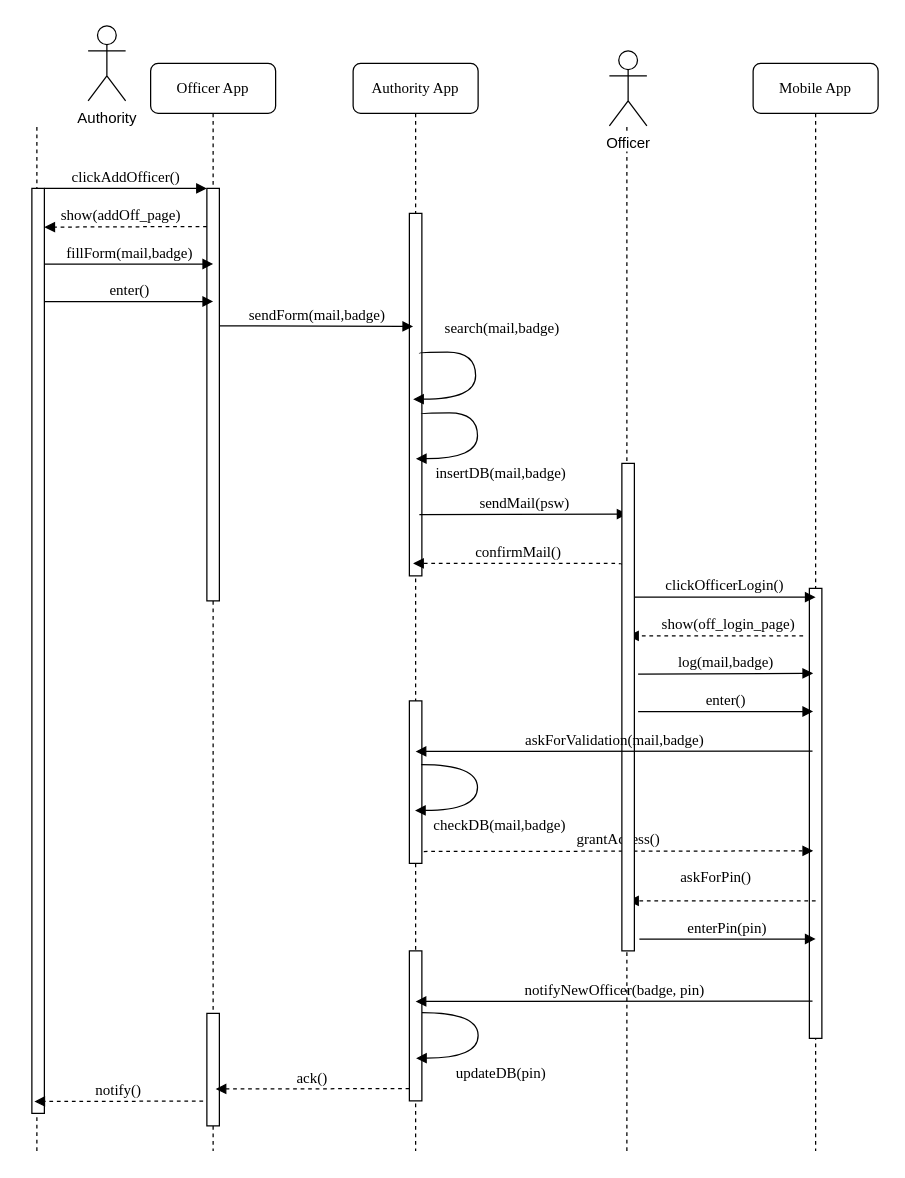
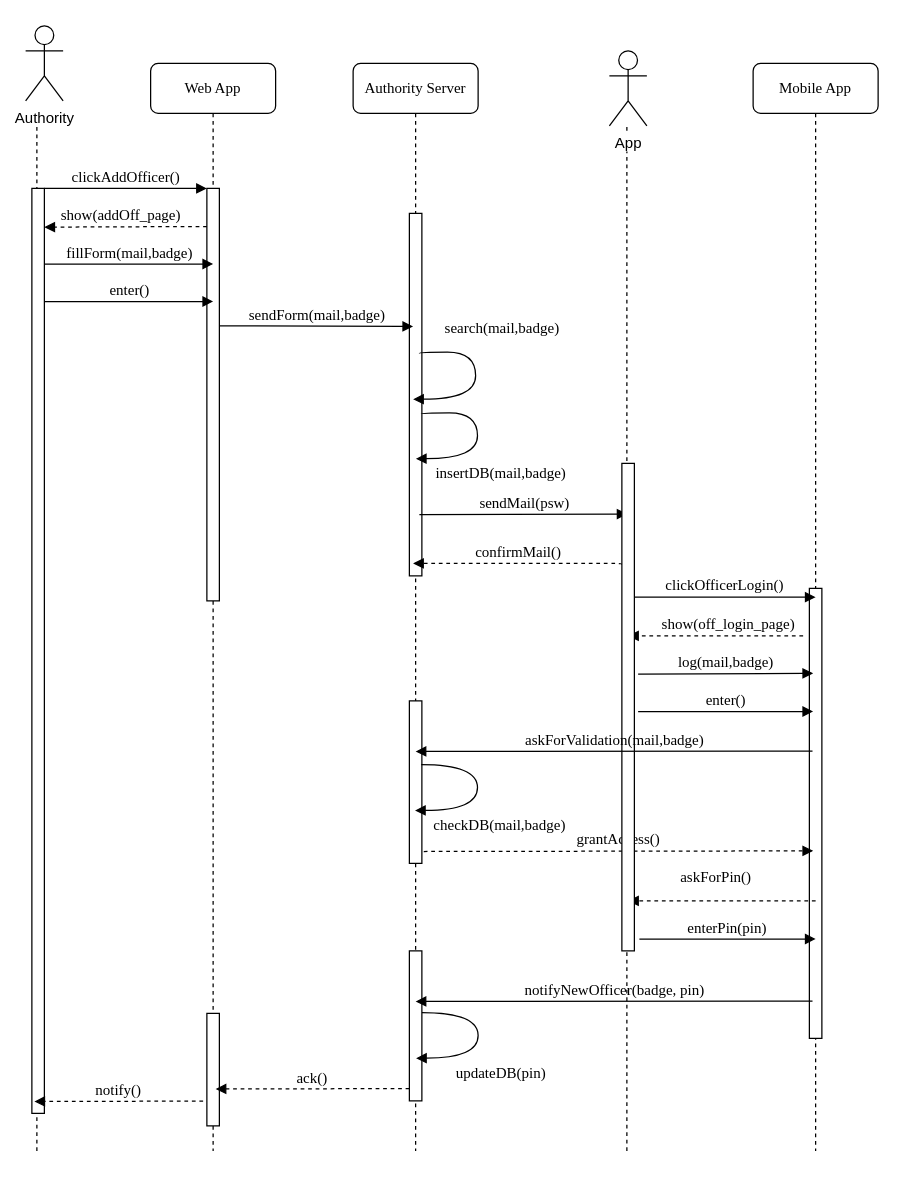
- <mxCell id="35" value="Authority" style="shape=umlActor;verticalLabelPosition=bottom;labelBackgroundColor=#ffffff;verticalAlign=top;html=1;outlineConnect=0;" vertex="1" parent="1"><mxGeometry x="70" y="20" width="30" height="60" as="geometry" /></mxCell>
+ <mxCell id="35" value="Authority" style="shape=umlActor;verticalLabelPosition=bottom;labelBackgroundColor=#ffffff;verticalAlign=top;html=1;outlineConnect=0;" vertex="1" parent="1"><mxGeometry x="20" y="20" width="30" height="60" as="geometry" /></mxCell>
- <mxCell id="4" value="Officer App" style="shape=umlLifeline;perimeter=lifelinePerimeter;whiteSpace=wrap;html=1;container=1;collapsible=0;recursiveResize=0;outlineConnect=0;rounded=1;shadow=0;comic=0;labelBackgroundColor=none;strokeColor=#000000;strokeWidth=1;fillColor=#FFFFFF;fontFamily=Verdana;fontSize=12;fontColor=#000000;align=center;" parent="1" vertex="1"><mxGeometry x="120" y="50" width="100" height="870" as="geometry" /></mxCell>
+ <mxCell id="4" value="Web App" style="shape=umlLifeline;perimeter=lifelinePerimeter;whiteSpace=wrap;html=1;container=1;collapsible=0;recursiveResize=0;outlineConnect=0;rounded=1;shadow=0;comic=0;labelBackgroundColor=none;strokeColor=#000000;strokeWidth=1;fillColor=#FFFFFF;fontFamily=Verdana;fontSize=12;fontColor=#000000;align=center;" parent="1" vertex="1"><mxGeometry x="120" y="50" width="100" height="870" as="geometry" /></mxCell>
- <mxCell id="7" value="Authority App" style="shape=umlLifeline;perimeter=lifelinePerimeter;whiteSpace=wrap;html=1;container=1;collapsible=0;recursiveResize=0;outlineConnect=0;rounded=1;shadow=0;comic=0;labelBackgroundColor=none;strokeColor=#000000;strokeWidth=1;fillColor=#FFFFFF;fontFamily=Verdana;fontSize=12;fontColor=#000000;align=center;" parent="1" vertex="1"><mxGeometry x="282" y="50" width="100" height="870" as="geometry" /></mxCell>
+ <mxCell id="7" value="Authority Server" style="shape=umlLifeline;perimeter=lifelinePerimeter;whiteSpace=wrap;html=1;container=1;collapsible=0;recursiveResize=0;outlineConnect=0;rounded=1;shadow=0;comic=0;labelBackgroundColor=none;strokeColor=#000000;strokeWidth=1;fillColor=#FFFFFF;fontFamily=Verdana;fontSize=12;fontColor=#000000;align=center;" parent="1" vertex="1"><mxGeometry x="282" y="50" width="100" height="870" as="geometry" /></mxCell>
- <mxCell id="39" value="Officer" style="shape=umlActor;verticalLabelPosition=bottom;labelBackgroundColor=#ffffff;verticalAlign=top;html=1;outlineConnect=0;" vertex="1" parent="1"><mxGeometry x="487" y="40" width="30" height="60" as="geometry" /></mxCell>
+ <mxCell id="39" value="App" style="shape=umlActor;verticalLabelPosition=bottom;labelBackgroundColor=#ffffff;verticalAlign=top;html=1;outlineConnect=0;" vertex="1" parent="1"><mxGeometry x="487" y="40" width="30" height="60" as="geometry" /></mxCell>
